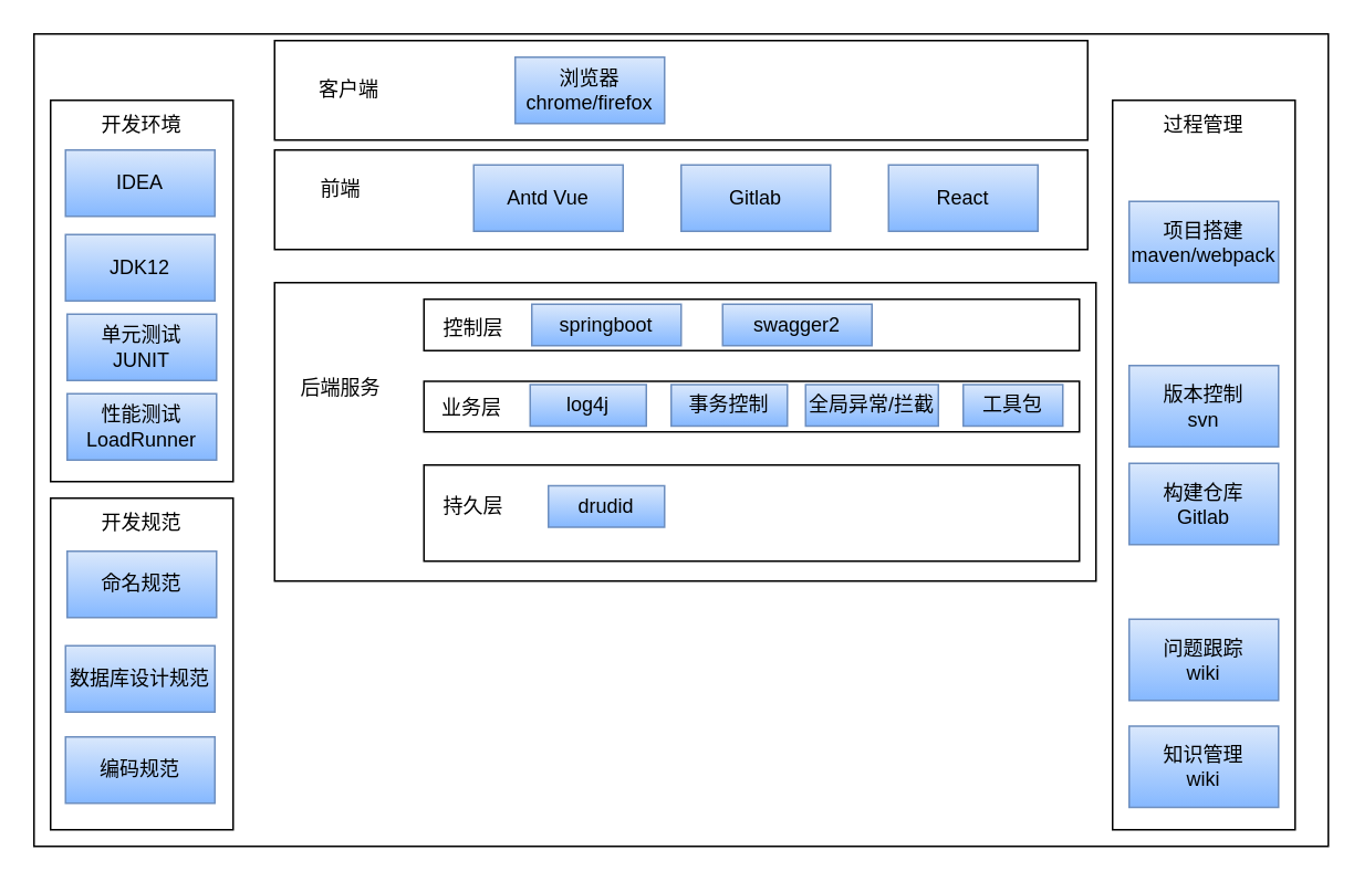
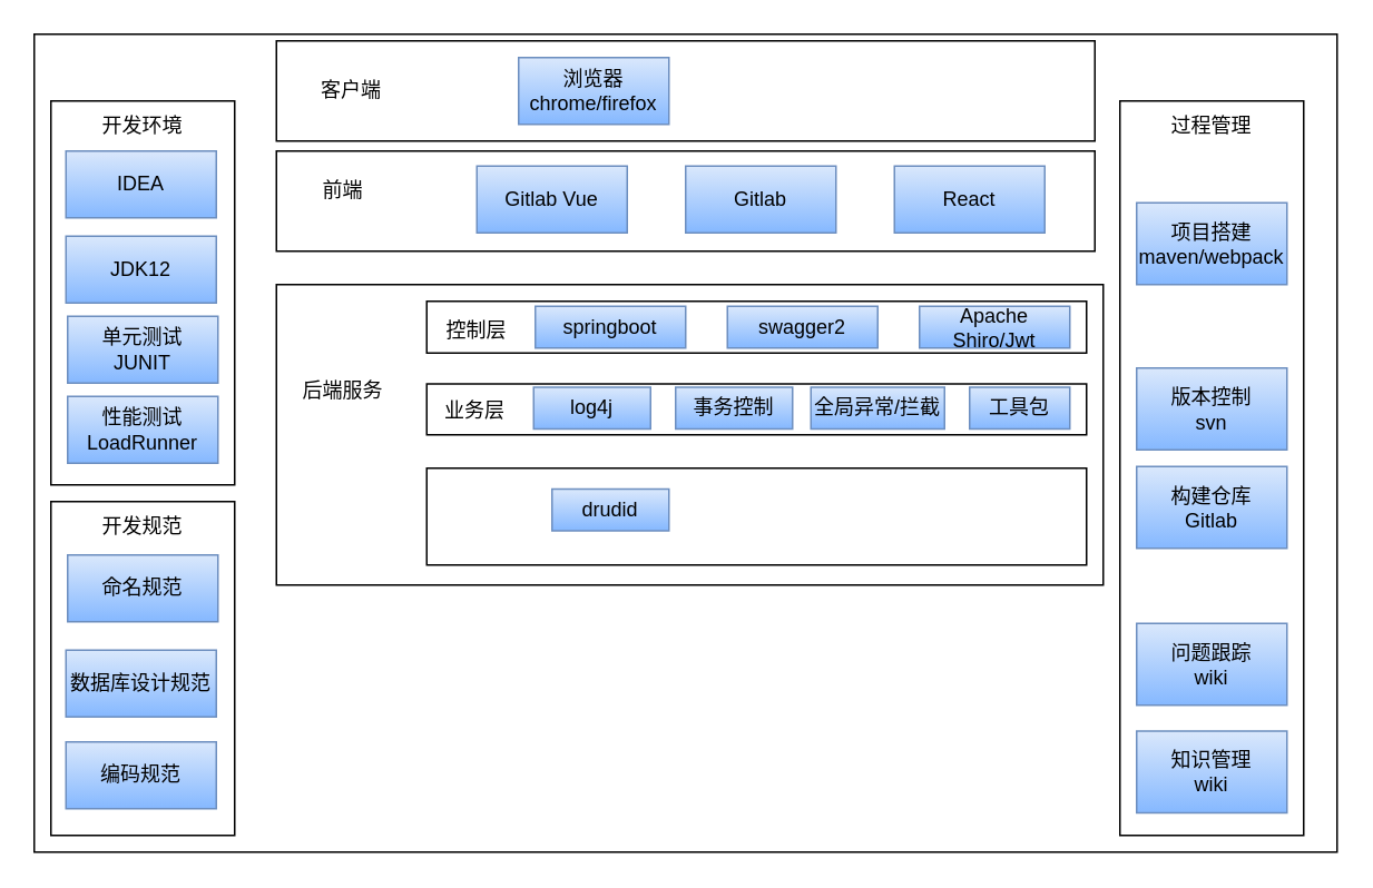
- <mxCell id="25" value="Antd Vue" style="rounded=0;whiteSpace=wrap;html=1;fillColor=#dae8fc;strokeColor=#6c8ebf;gradientColor=#85B8FF;" vertex="1" parent="22"><mxGeometry x="120" y="9" width="90" height="40" as="geometry" /></mxCell>
+ <mxCell id="25" value="Gitlab Vue" style="rounded=0;whiteSpace=wrap;html=1;fillColor=#dae8fc;strokeColor=#6c8ebf;gradientColor=#85B8FF;" vertex="1" parent="22"><mxGeometry x="120" y="9" width="90" height="40" as="geometry" /></mxCell>
+ <mxCell id="37" value="Apache Shiro/Jwt" style="rounded=0;whiteSpace=wrap;html=1;fillColor=#dae8fc;strokeColor=#6c8ebf;gradientColor=#85B8FF;" vertex="1" parent="1"><mxGeometry x="550" y="183" width="90" height="25" as="geometry" /></mxCell>
- <mxCell id="44" value="持久层" style="text;html=1;strokeColor=none;fillColor=none;align=center;verticalAlign=middle;whiteSpace=wrap;rounded=0;" vertex="1" parent="1"><mxGeometry x="255" y="290" width="60" height="30" as="geometry" /></mxCell>
